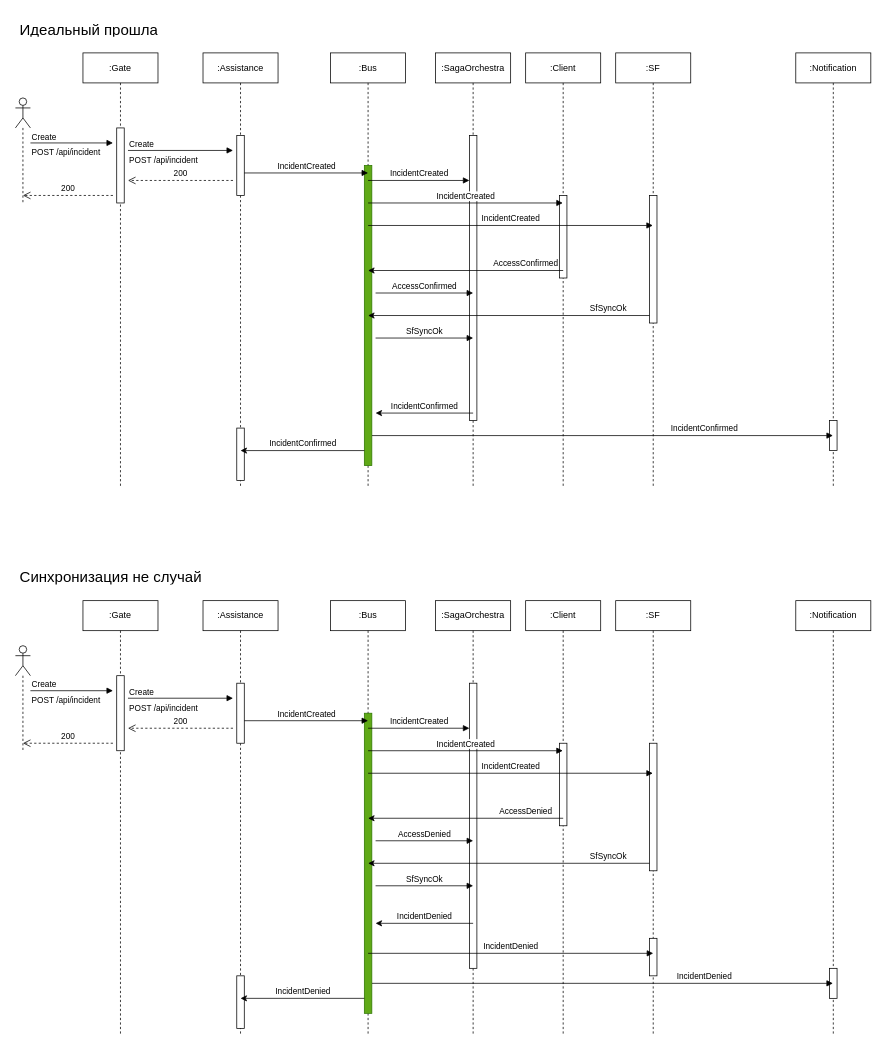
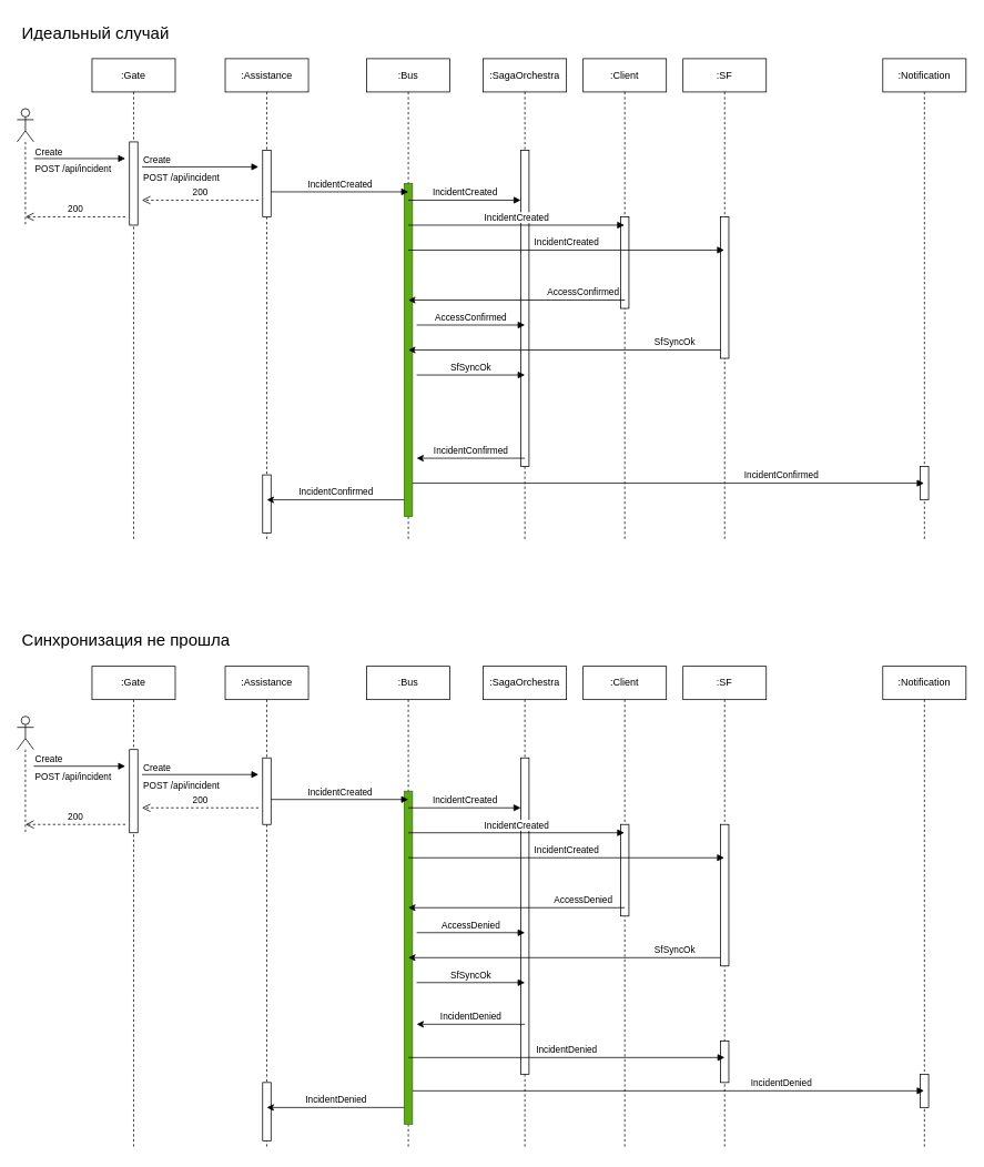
- <mxCell id="35" value="&lt;div style=&quot;font-size: 20px;&quot;&gt;&lt;font face=&quot;Helvetica&quot;&gt;Идеальный прошла&lt;/font&gt;&lt;/div&gt;" style="text;strokeColor=none;fillColor=none;align=left;verticalAlign=top;spacingLeft=4;spacingRight=4;overflow=hidden;rotatable=0;points=[[0,0.5],[1,0.5]];portConstraint=eastwest;whiteSpace=wrap;html=1;" parent="1" vertex="1"><mxGeometry x="20" y="20" width="810" height="26" as="geometry" /></mxCell>
+ <mxCell id="35" value="&lt;div style=&quot;font-size: 20px;&quot;&gt;&lt;font face=&quot;Helvetica&quot;&gt;Идеальный случай&lt;/font&gt;&lt;/div&gt;" style="text;strokeColor=none;fillColor=none;align=left;verticalAlign=top;spacingLeft=4;spacingRight=4;overflow=hidden;rotatable=0;points=[[0,0.5],[1,0.5]];portConstraint=eastwest;whiteSpace=wrap;html=1;" parent="1" vertex="1"><mxGeometry x="20" y="20" width="810" height="26" as="geometry" /></mxCell>
- <mxCell id="70" value="&lt;div style=&quot;font-size: 20px;&quot;&gt;&lt;font face=&quot;Helvetica&quot;&gt;Синхронизация не случай&lt;/font&gt;&lt;/div&gt;" style="text;strokeColor=none;fillColor=none;align=left;verticalAlign=top;spacingLeft=4;spacingRight=4;overflow=hidden;rotatable=0;points=[[0,0.5],[1,0.5]];portConstraint=eastwest;whiteSpace=wrap;html=1;" vertex="1" parent="1"><mxGeometry x="20" y="750" width="810" height="26" as="geometry" /></mxCell>
+ <mxCell id="70" value="&lt;div style=&quot;font-size: 20px;&quot;&gt;&lt;font face=&quot;Helvetica&quot;&gt;Синхронизация не прошла&lt;/font&gt;&lt;/div&gt;" style="text;strokeColor=none;fillColor=none;align=left;verticalAlign=top;spacingLeft=4;spacingRight=4;overflow=hidden;rotatable=0;points=[[0,0.5],[1,0.5]];portConstraint=eastwest;whiteSpace=wrap;html=1;" vertex="1" parent="1"><mxGeometry x="20" y="750" width="810" height="26" as="geometry" /></mxCell>
